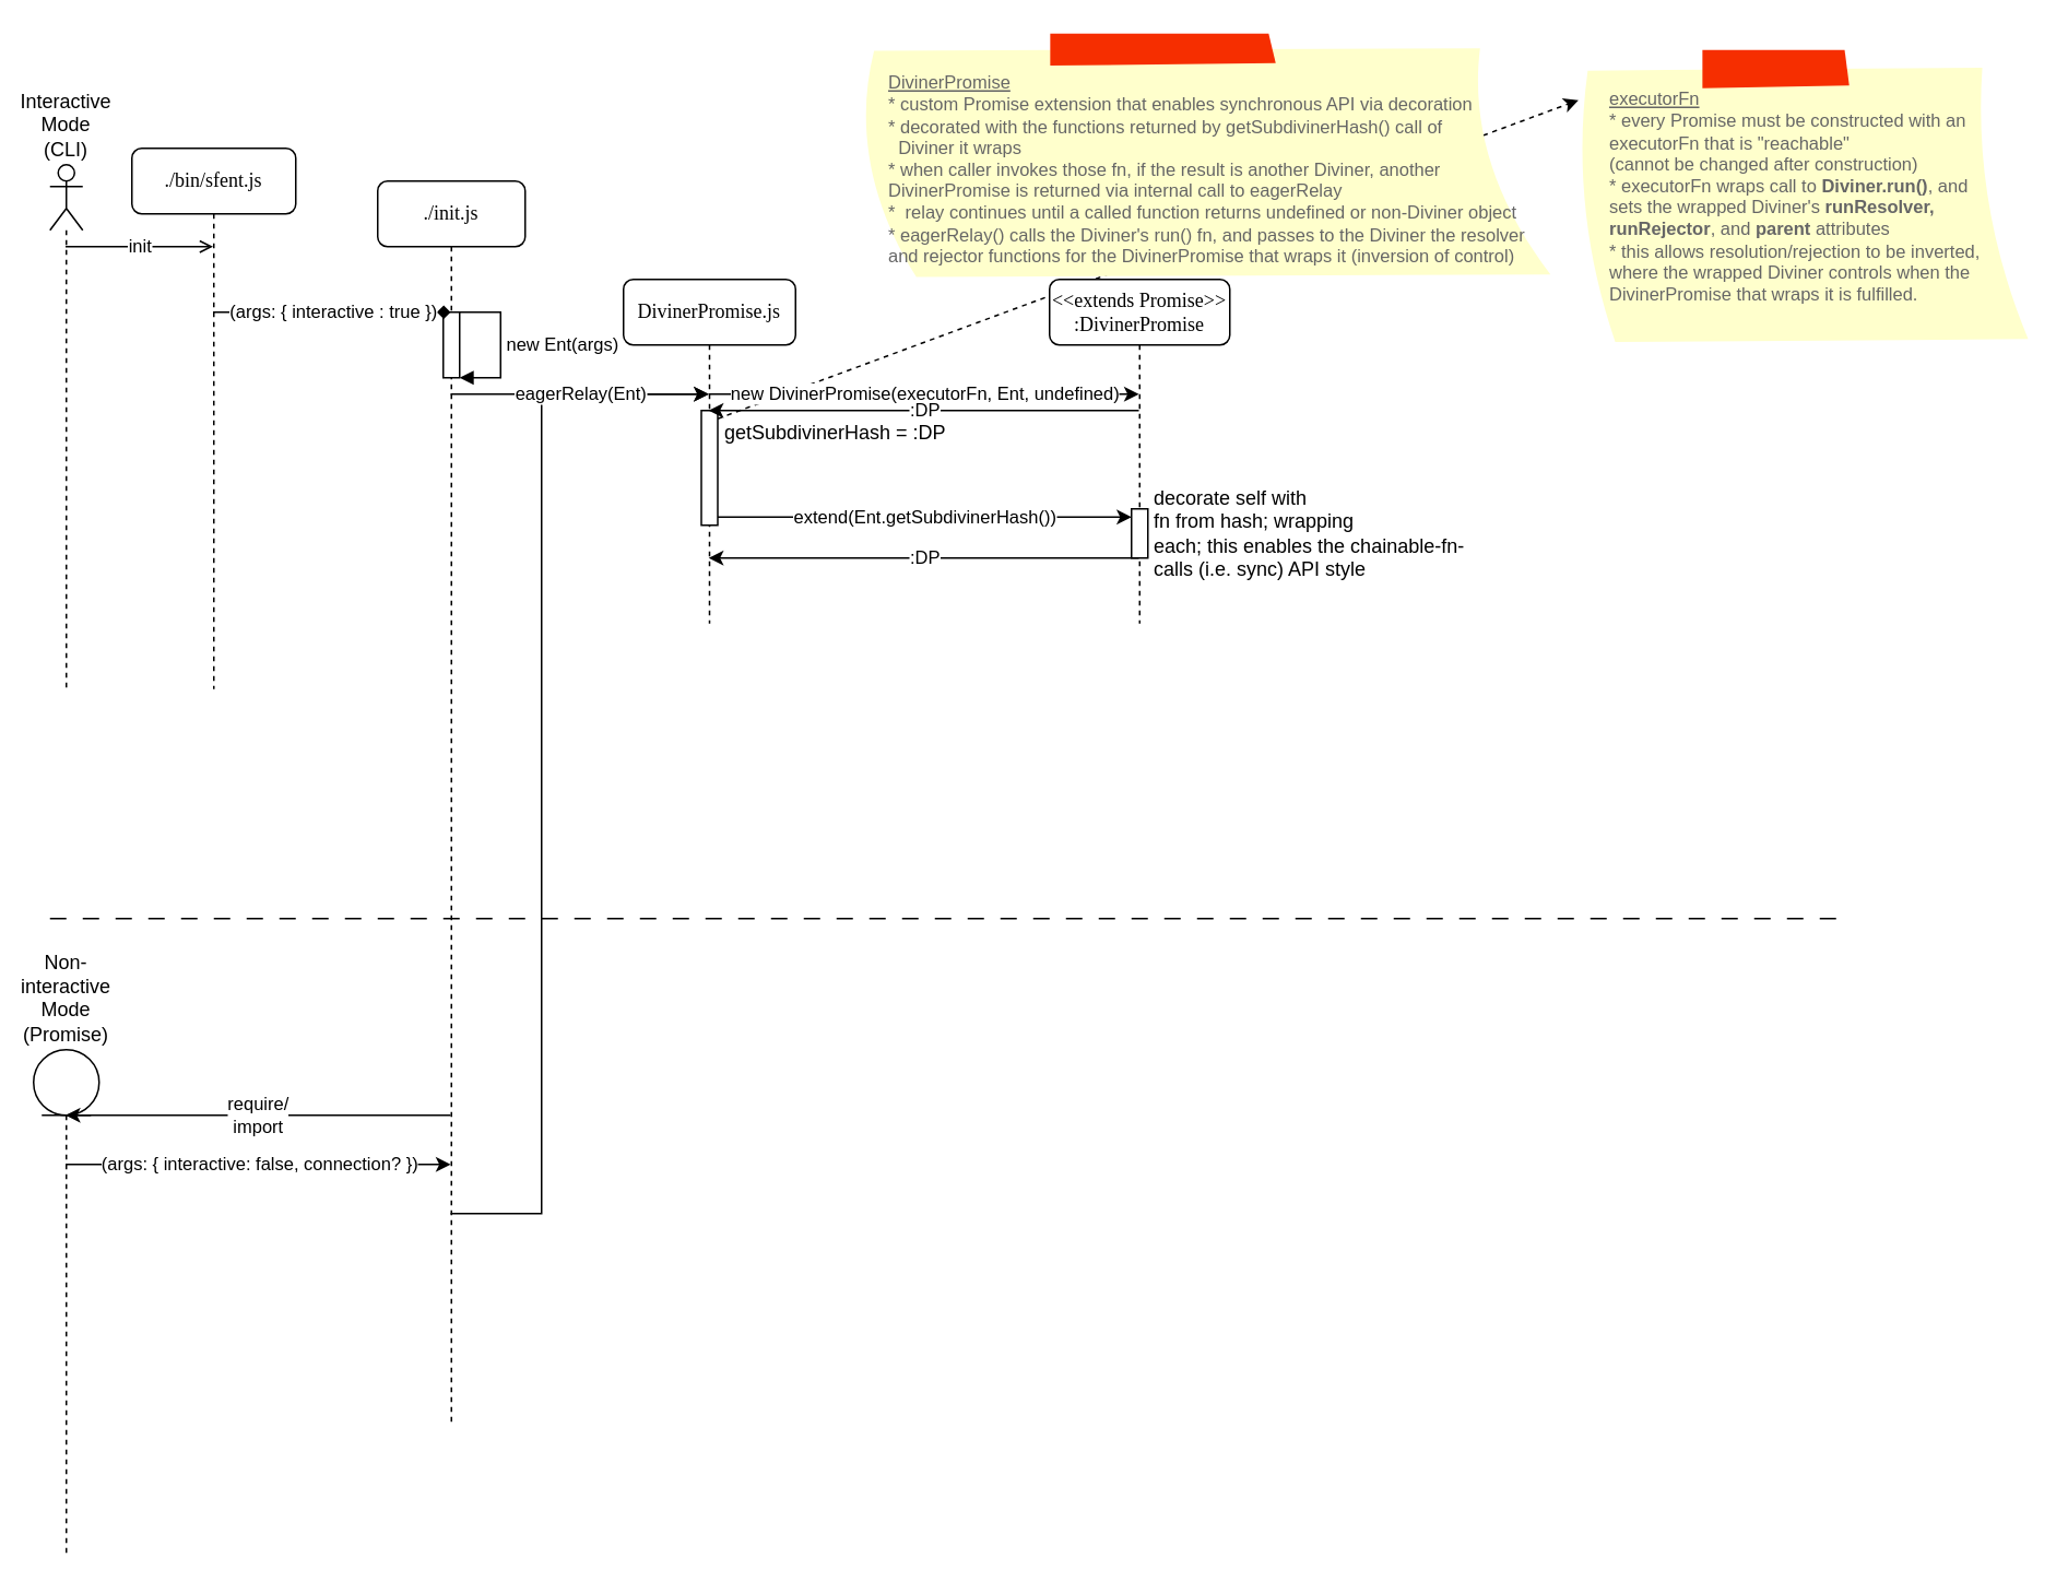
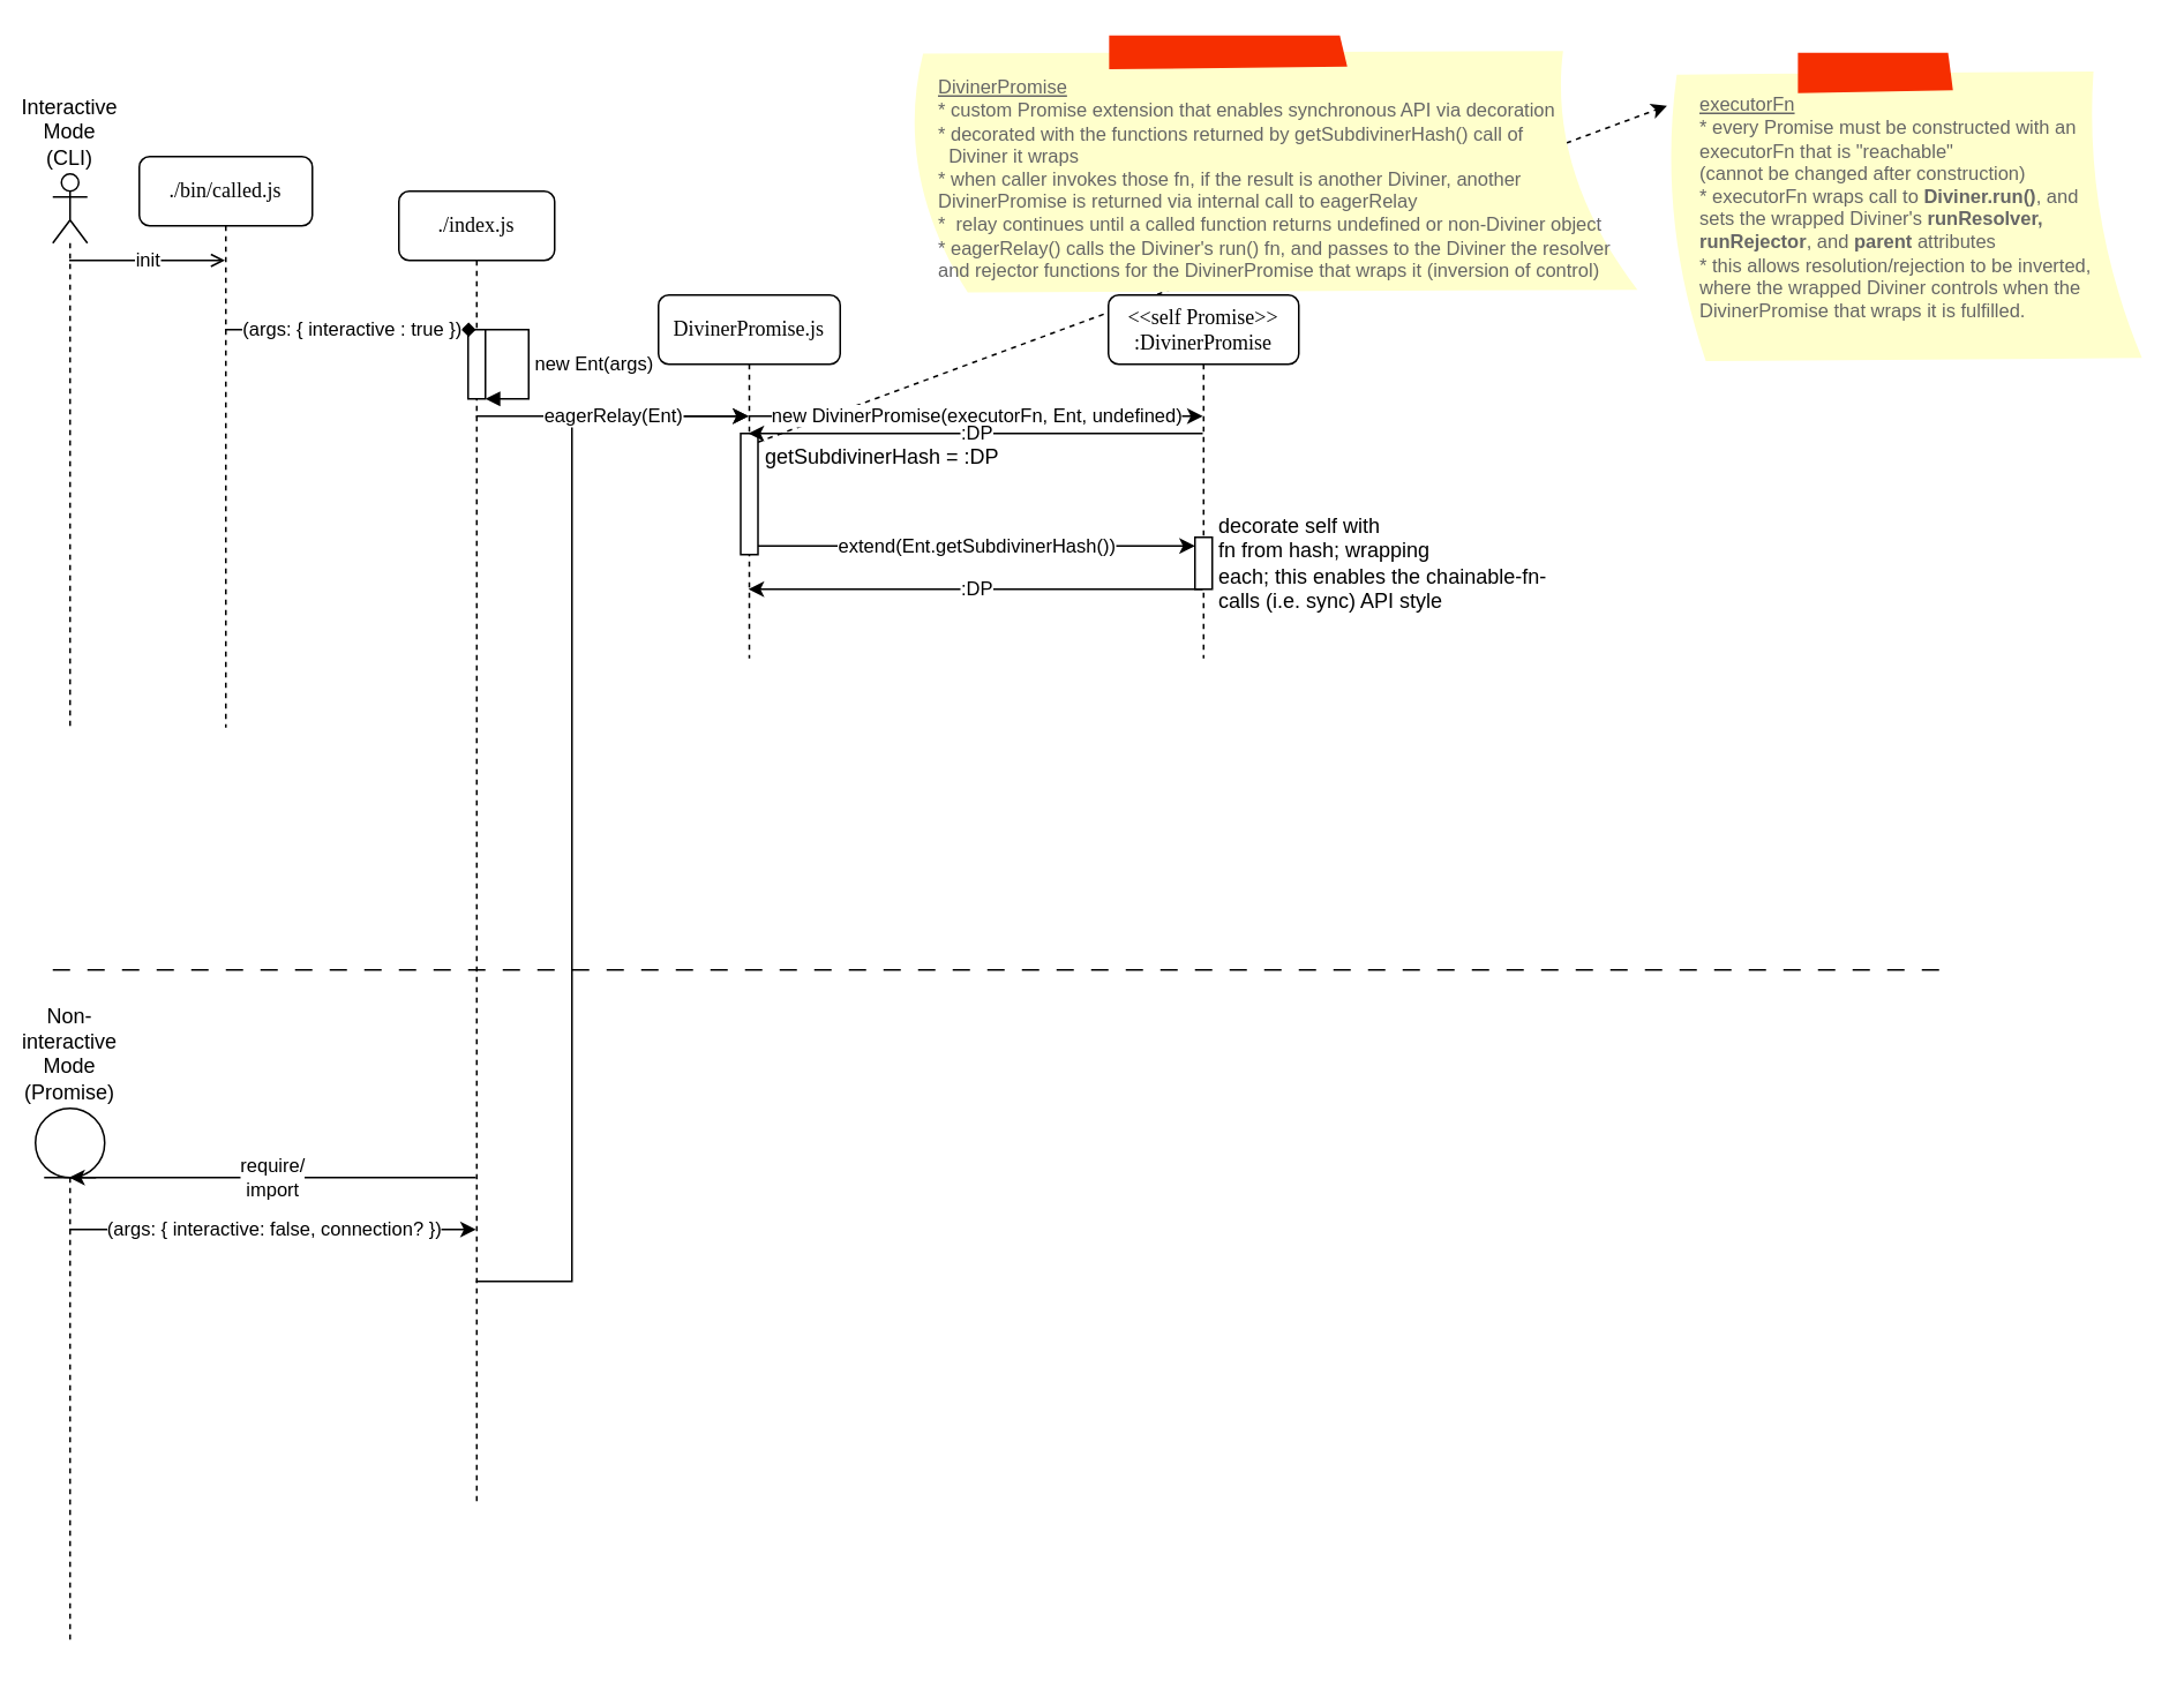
- <mxCell id="6" value="./bin/sfent.js" style="shape=umlLifeline;perimeter=lifelinePerimeter;whiteSpace=wrap;html=1;container=1;collapsible=0;recursiveResize=0;outlineConnect=0;rounded=1;shadow=0;comic=0;labelBackgroundColor=none;strokeWidth=1;fontFamily=Verdana;fontSize=12;align=center;" parent="1" vertex="1"><mxGeometry x="80" y="90" width="100" height="330" as="geometry" /></mxCell>
+ <mxCell id="6" value="./bin/called.js" style="shape=umlLifeline;perimeter=lifelinePerimeter;whiteSpace=wrap;html=1;container=1;collapsible=0;recursiveResize=0;outlineConnect=0;rounded=1;shadow=0;comic=0;labelBackgroundColor=none;strokeWidth=1;fontFamily=Verdana;fontSize=12;align=center;" parent="1" vertex="1"><mxGeometry x="80" y="90" width="100" height="330" as="geometry" /></mxCell>
- <mxCell id="3" value="./init.js" style="shape=umlLifeline;perimeter=lifelinePerimeter;whiteSpace=wrap;html=1;container=1;collapsible=0;recursiveResize=0;outlineConnect=0;rounded=1;shadow=0;comic=0;labelBackgroundColor=none;strokeWidth=1;fontFamily=Verdana;fontSize=12;align=center;" parent="1" vertex="1"><mxGeometry x="230" y="110" width="90" height="760" as="geometry" /></mxCell>
+ <mxCell id="3" value="./index.js" style="shape=umlLifeline;perimeter=lifelinePerimeter;whiteSpace=wrap;html=1;container=1;collapsible=0;recursiveResize=0;outlineConnect=0;rounded=1;shadow=0;comic=0;labelBackgroundColor=none;strokeWidth=1;fontFamily=Verdana;fontSize=12;align=center;" parent="1" vertex="1"><mxGeometry x="230" y="110" width="90" height="760" as="geometry" /></mxCell>
- <mxCell id="18" value="&amp;lt;&amp;lt;extends Promise&amp;gt;&amp;gt;&lt;br&gt;:DivinerPromise" style="shape=umlLifeline;perimeter=lifelinePerimeter;whiteSpace=wrap;html=1;container=1;collapsible=0;recursiveResize=0;outlineConnect=0;rounded=1;shadow=0;comic=0;labelBackgroundColor=none;strokeWidth=1;fontFamily=Verdana;fontSize=12;align=center;" vertex="1" parent="1"><mxGeometry x="640" y="170" width="110" height="210" as="geometry" /></mxCell>
+ <mxCell id="18" value="&amp;lt;&amp;lt;self Promise&amp;gt;&amp;gt;&lt;br&gt;:DivinerPromise" style="shape=umlLifeline;perimeter=lifelinePerimeter;whiteSpace=wrap;html=1;container=1;collapsible=0;recursiveResize=0;outlineConnect=0;rounded=1;shadow=0;comic=0;labelBackgroundColor=none;strokeWidth=1;fontFamily=Verdana;fontSize=12;align=center;" vertex="1" parent="1"><mxGeometry x="640" y="170" width="110" height="210" as="geometry" /></mxCell>
